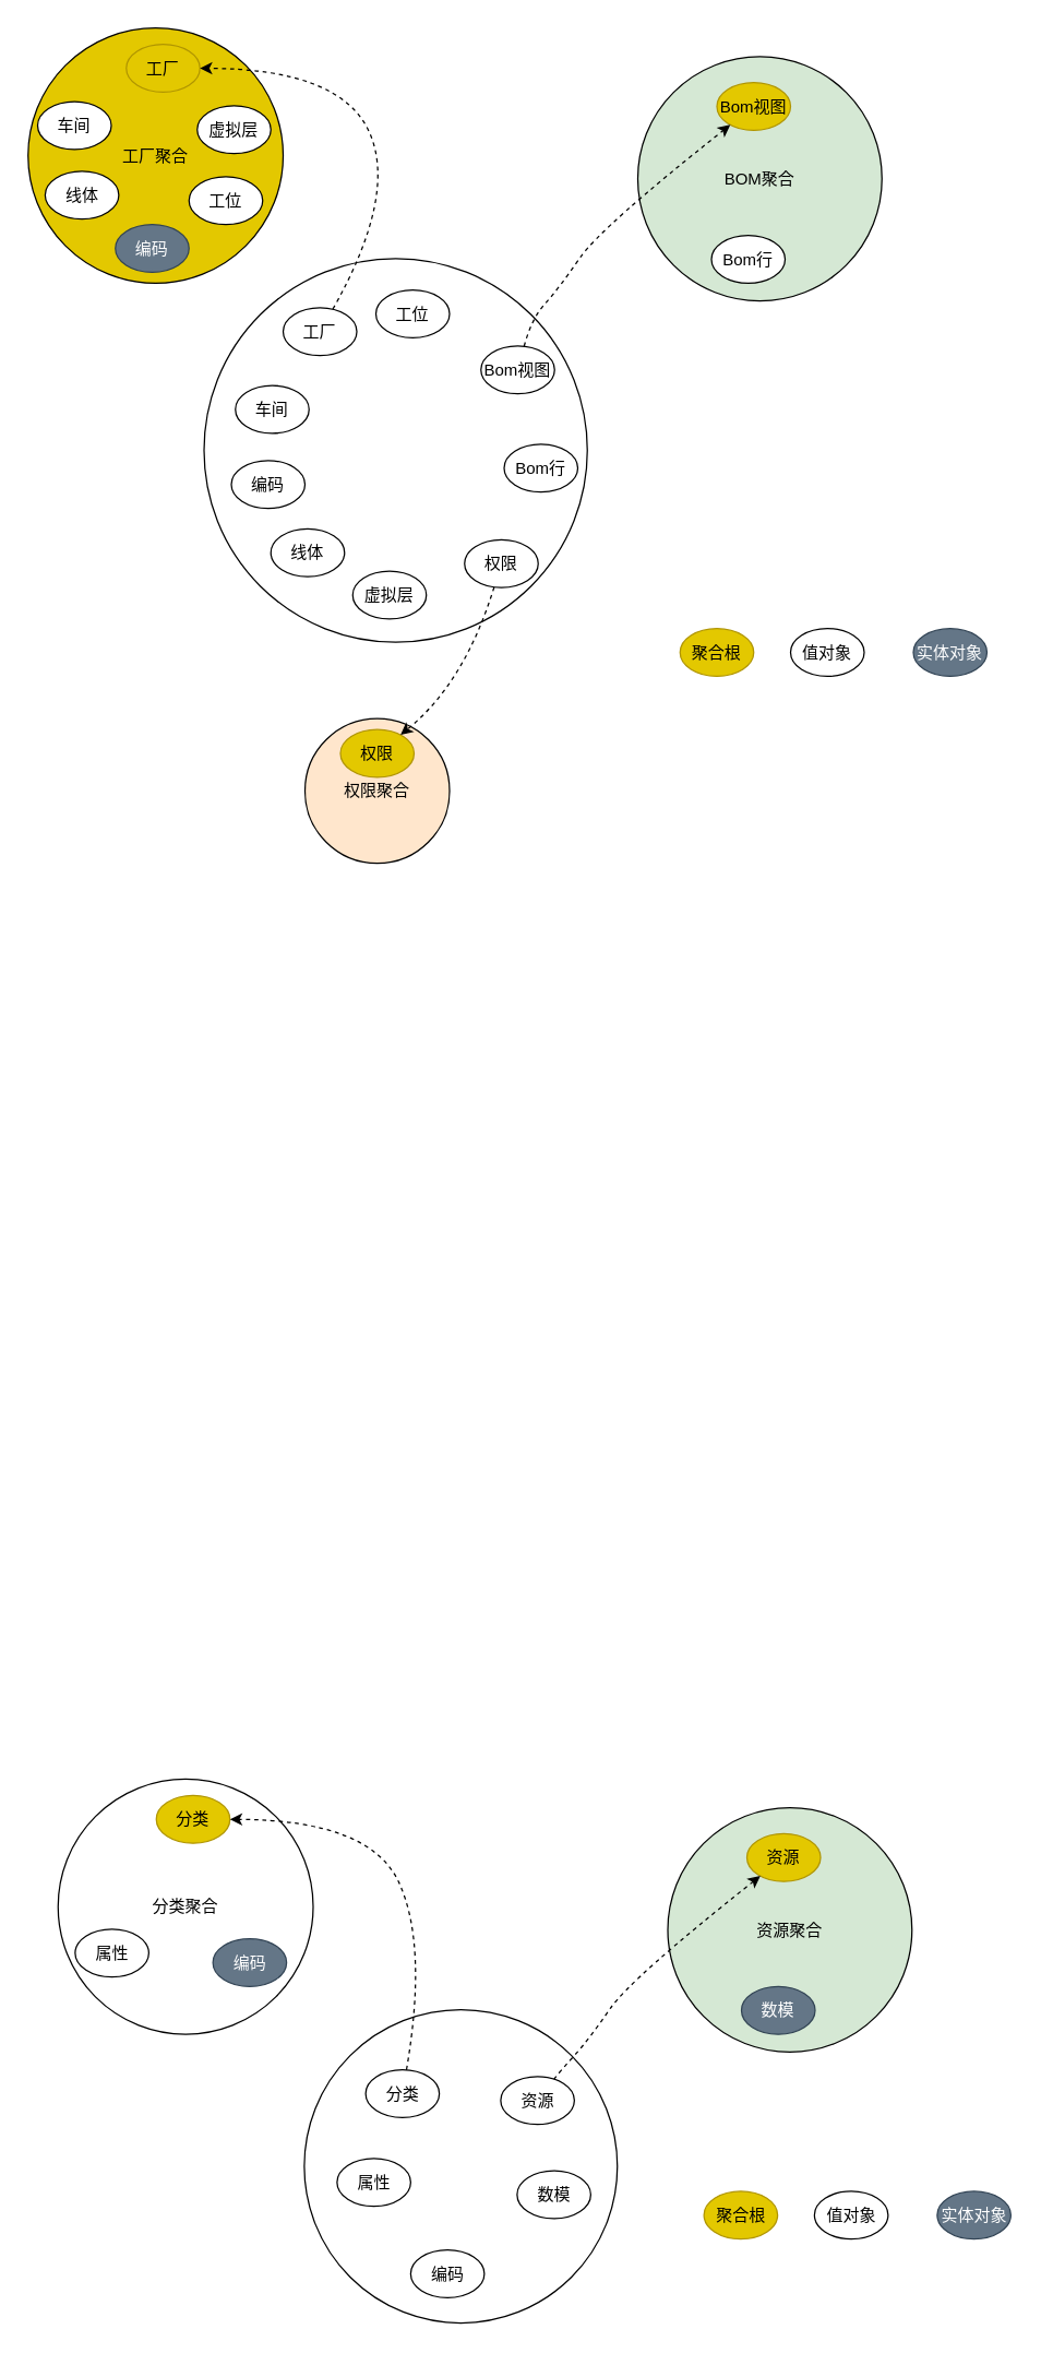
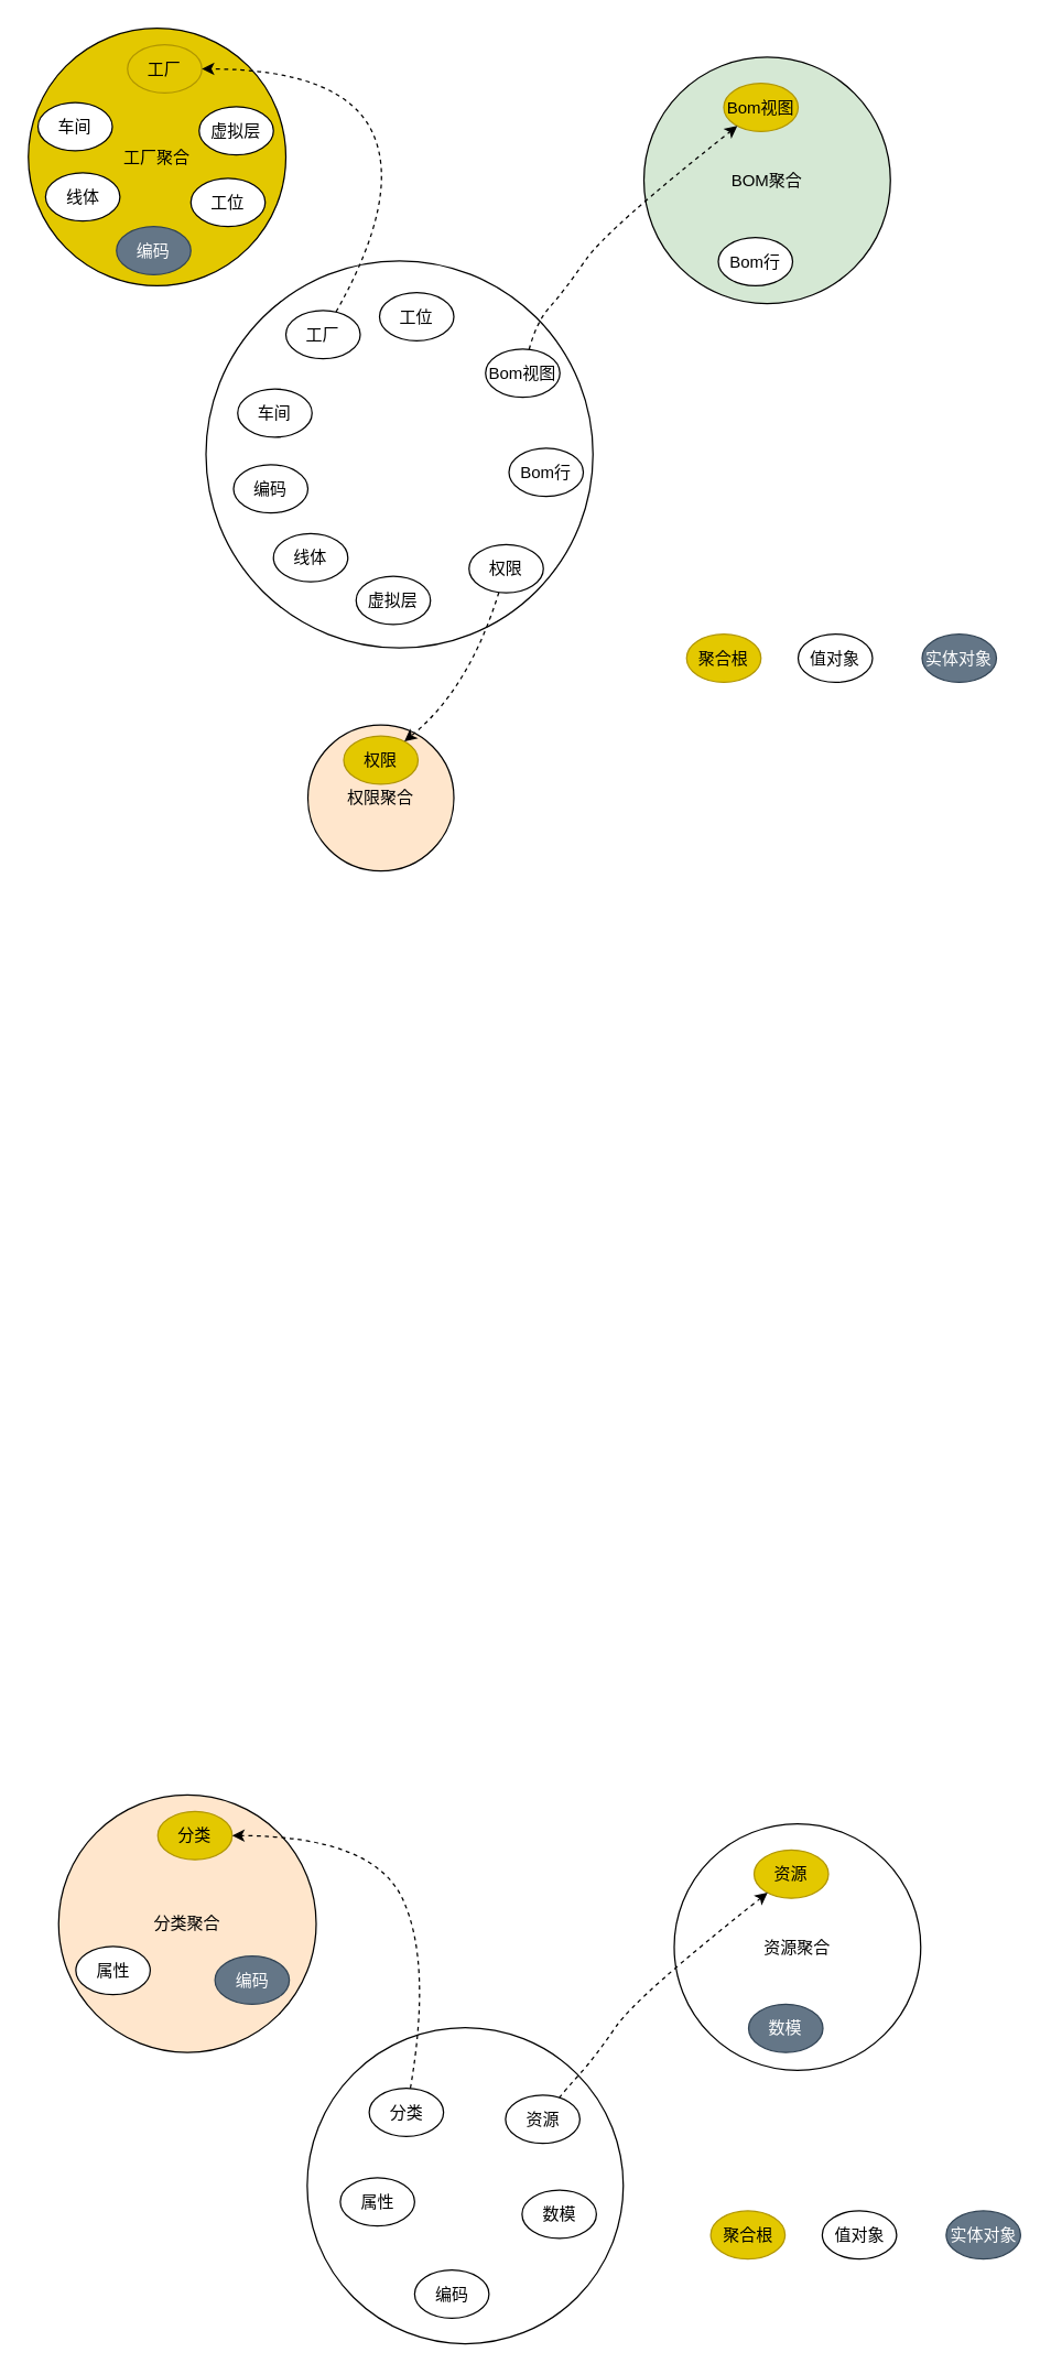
- <mxCell id="36" value="分类聚合" style="ellipse;whiteSpace=wrap;html=1;aspect=fixed;" vertex="1" parent="1"><mxGeometry x="42" y="1303" width="187" height="187" as="geometry" /></mxCell>
+ <mxCell id="36" value="分类聚合" style="ellipse;whiteSpace=wrap;html=1;aspect=fixed;fillColor=#ffe6cc;" vertex="1" parent="1"><mxGeometry x="42" y="1303" width="187" height="187" as="geometry" /></mxCell>
- <mxCell id="41" value="资源聚合" style="ellipse;whiteSpace=wrap;html=1;aspect=fixed;fillColor=#d5e8d4;" vertex="1" parent="1"><mxGeometry x="489" y="1324" width="179" height="179" as="geometry" /></mxCell>
+ <mxCell id="41" value="资源聚合" style="ellipse;whiteSpace=wrap;html=1;aspect=fixed;" vertex="1" parent="1"><mxGeometry x="489" y="1324" width="179" height="179" as="geometry" /></mxCell>
